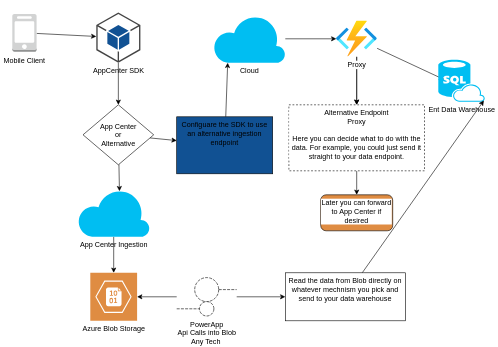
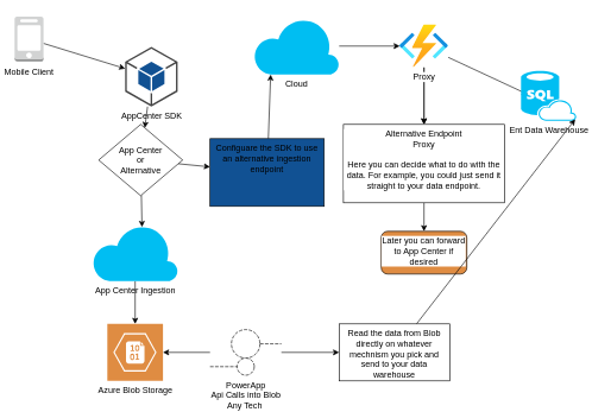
- <mxCell id="11" value="AppCenter SDK" style="outlineConnect=0;dashed=0;verticalLabelPosition=bottom;verticalAlign=top;align=center;html=1;shape=mxgraph.aws3.android;fillColor=#115193;gradientColor=none;" parent="1" vertex="1"><mxGeometry x="160" y="20" width="73.5" height="84" as="geometry" /></mxCell>
+ <mxCell id="11" value="AppCenter SDK" style="outlineConnect=0;dashed=0;verticalLabelPosition=bottom;verticalAlign=top;align=center;html=1;shape=mxgraph.aws3.android;fillColor=#115193;gradientColor=none;" parent="1" vertex="1"><mxGeometry x="175" y="65" width="73.5" height="84" as="geometry" /></mxCell>
- <mxCell id="16" value="Alternative Endpoint&lt;br&gt;Proxy&lt;br&gt;&lt;br&gt;Here you can decide what to do with the data. For example, you could just send it straight to your data endpoint." style="whiteSpace=wrap;html=1;verticalAlign=top;labelBackgroundColor=default;dashed=1;" parent="1" vertex="1"><mxGeometry x="481" y="174" width="226" height="110" as="geometry" /></mxCell>
+ <mxCell id="16" value="Alternative Endpoint&lt;br&gt;Proxy&lt;br&gt;&lt;br&gt;Here you can decide what to do with the data. For example, you could just send it straight to your data endpoint." style="whiteSpace=wrap;html=1;verticalAlign=top;labelBackgroundColor=default;" parent="1" vertex="1"><mxGeometry x="481" y="174" width="226" height="110" as="geometry" /></mxCell>
- <mxCell id="28" value="Read the data from Blob directly on whatever mechnism you pick and send to your data warehouse" style="whiteSpace=wrap;html=1;verticalAlign=top;shadow=0;dashed=0;" vertex="1" parent="1"><mxGeometry x="475" y="454" width="200" height="80" as="geometry" /></mxCell>
+ <mxCell id="28" value="Read the data from Blob directly on whatever mechnism you pick and send to your data warehouse" style="whiteSpace=wrap;html=1;verticalAlign=top;shadow=0;dashed=0;" vertex="1" parent="1"><mxGeometry x="475" y="454" width="155" height="80" as="geometry" /></mxCell>
